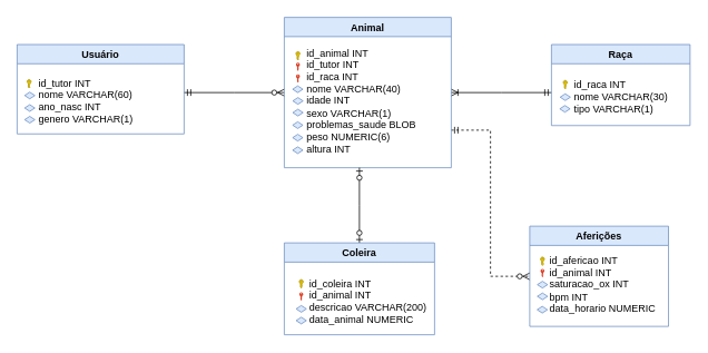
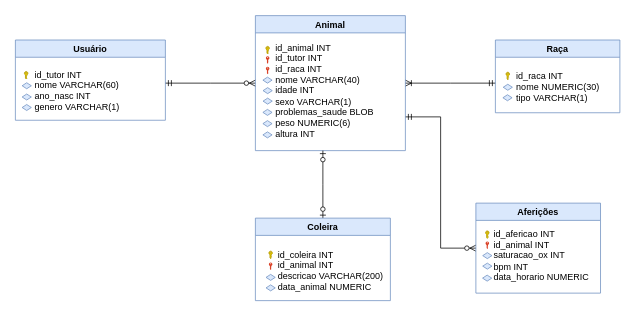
- <mxCell id="14" value="&lt;div style=&quot;text-align: left&quot;&gt;id_raca INT&lt;br&gt;nome VARCHAR(30)&lt;/div&gt;&lt;div style=&quot;text-align: left&quot;&gt;tipo VARCHAR(1)&lt;/div&gt;" style="text;html=1;align=center;verticalAlign=middle;resizable=0;points=[];autosize=1;strokeColor=none;" parent="13" vertex="1"><mxGeometry x="18.0" y="37" width="130" height="50" as="geometry" /></mxCell>
+ <mxCell id="14" value="&lt;div style=&quot;text-align: left&quot;&gt;id_raca INT&lt;br&gt;nome NUMERIC(30)&lt;/div&gt;&lt;div style=&quot;text-align: left&quot;&gt;tipo VARCHAR(1)&lt;/div&gt;" style="text;html=1;align=center;verticalAlign=middle;resizable=0;points=[];autosize=1;strokeColor=none;" parent="13" vertex="1"><mxGeometry x="18.0" y="37" width="130" height="50" as="geometry" /></mxCell>
- <mxCell id="4" style="edgeStyle=orthogonalEdgeStyle;rounded=0;orthogonalLoop=1;jettySize=auto;html=1;exitX=1;exitY=0.75;exitDx=0;exitDy=0;entryX=0;entryY=0.5;entryDx=0;entryDy=0;endArrow=ERzeroToMany;endFill=1;startArrow=ERmandOne;startFill=0;dashed=1;" parent="1" source="5" target="30" edge="1"><mxGeometry relative="1" as="geometry" /></mxCell>
+ <mxCell id="4" style="edgeStyle=orthogonalEdgeStyle;rounded=0;orthogonalLoop=1;jettySize=auto;html=1;exitX=1;exitY=0.75;exitDx=0;exitDy=0;entryX=0;entryY=0.5;entryDx=0;entryDy=0;endArrow=ERzeroToMany;endFill=1;startArrow=ERmandOne;startFill=0;" parent="1" source="5" target="30" edge="1"><mxGeometry relative="1" as="geometry" /></mxCell>
